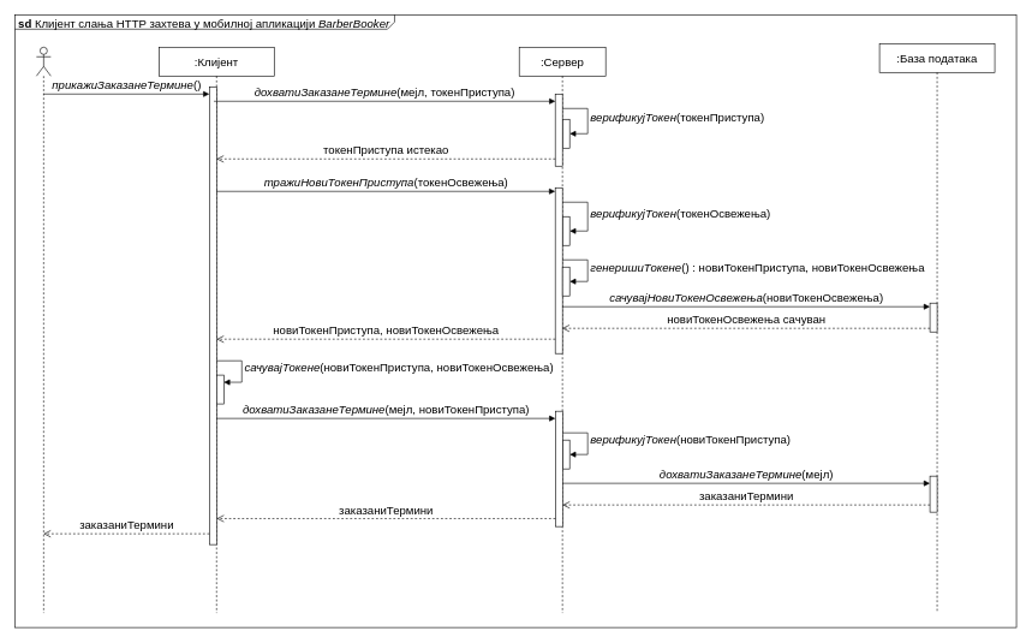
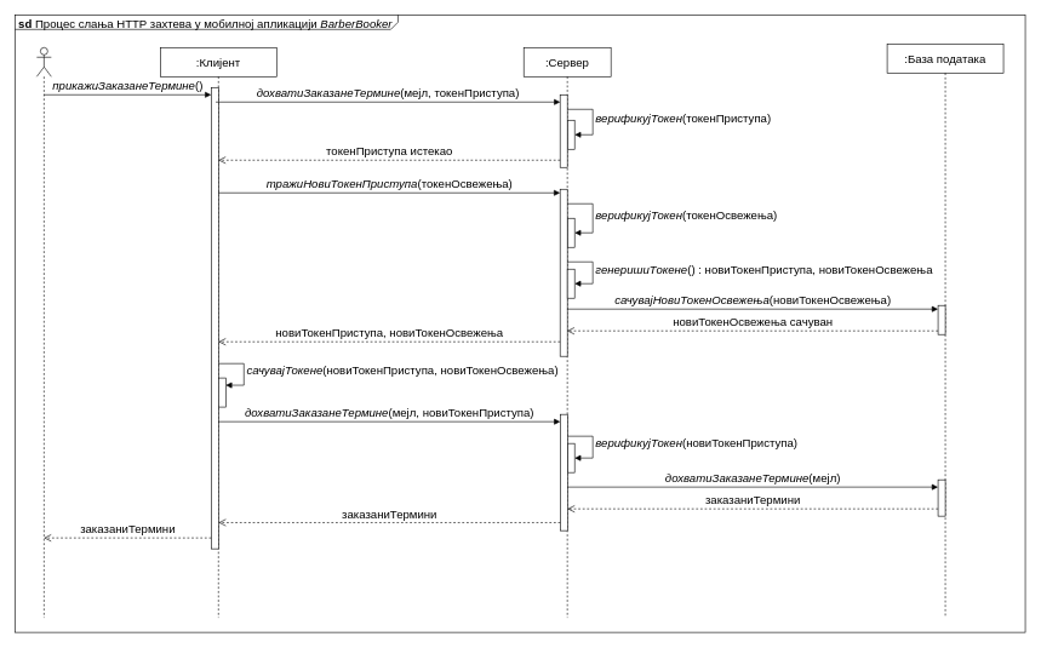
- <mxCell id="2" value="&lt;p style=&quot;margin:0px;margin-top:4px;margin-left:5px;text-align:left;&quot;&gt;&lt;font&gt;&lt;b&gt;sd&lt;/b&gt;&amp;nbsp;Клијент слања HTTP захтева у мобилној апликацији &lt;i&gt;BarberBooker&lt;/i&gt;&lt;/font&gt;&lt;/p&gt;" style="html=1;shape=mxgraph.sysml.package;overflow=fill;labelX=527.86;align=left;spacingLeft=5;verticalAlign=top;spacingTop=-3;fontSize=16;" parent="1" vertex="1"><mxGeometry x="20" y="20" width="1390" height="850" as="geometry" /></mxCell>
+ <mxCell id="2" value="&lt;p style=&quot;margin:0px;margin-top:4px;margin-left:5px;text-align:left;&quot;&gt;&lt;font&gt;&lt;b&gt;sd&lt;/b&gt;&amp;nbsp;Процес слања HTTP захтева у мобилној апликацији &lt;i&gt;BarberBooker&lt;/i&gt;&lt;/font&gt;&lt;/p&gt;" style="html=1;shape=mxgraph.sysml.package;overflow=fill;labelX=527.86;align=left;spacingLeft=5;verticalAlign=top;spacingTop=-3;fontSize=16;" parent="1" vertex="1"><mxGeometry x="20" y="20" width="1390" height="850" as="geometry" /></mxCell>
